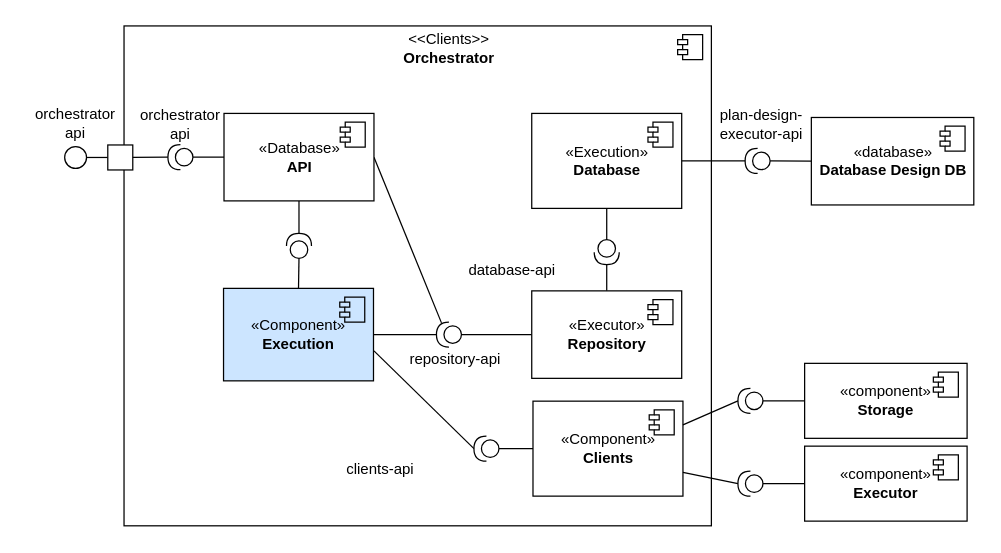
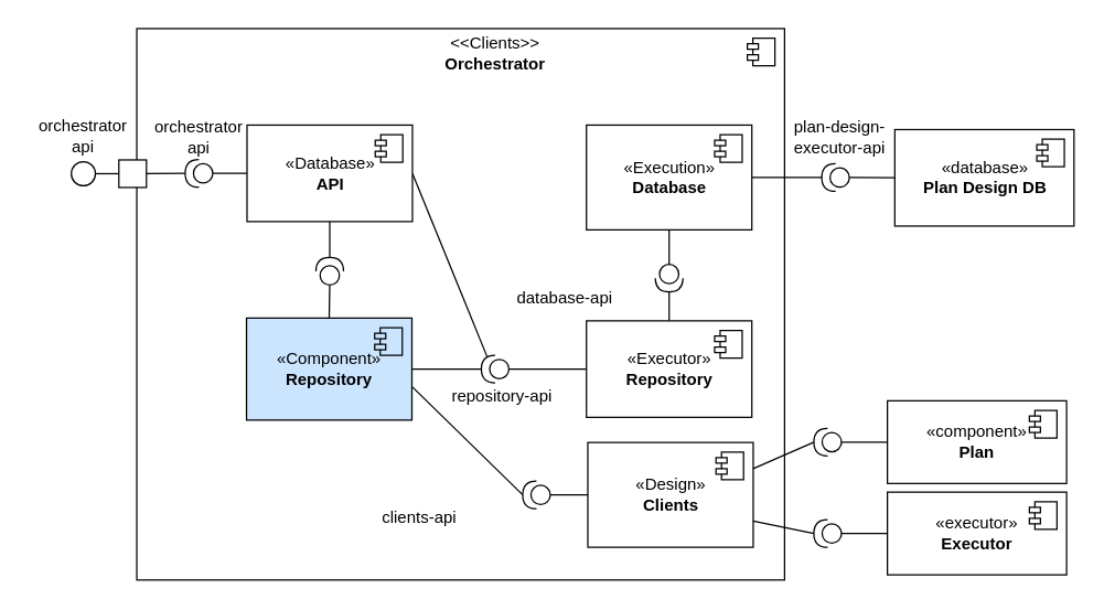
- <mxCell id="32" value="«database»&lt;br&gt;&lt;b&gt;Database Design DB&lt;/b&gt;" style="html=1;dropTarget=0;" parent="1" vertex="1"><mxGeometry x="648.74" y="93.25" width="130" height="70" as="geometry" /></mxCell>
+ <mxCell id="32" value="«database»&lt;br&gt;&lt;b&gt;Plan Design DB&lt;/b&gt;" style="html=1;dropTarget=0;" parent="1" vertex="1"><mxGeometry x="648.74" y="93.25" width="130" height="70" as="geometry" /></mxCell>
- <mxCell id="11" value="«Component»&lt;br&gt;&lt;b&gt;Execution&lt;/b&gt;" style="html=1;dropTarget=0;fillColor=#CCE5FF;" parent="1" vertex="1"><mxGeometry x="178.37" y="230" width="120" height="74" as="geometry" /></mxCell>
+ <mxCell id="11" value="«Component»&lt;br&gt;&lt;b&gt;Repository&lt;/b&gt;" style="html=1;dropTarget=0;fillColor=#CCE5FF;" parent="1" vertex="1"><mxGeometry x="178.37" y="230" width="120" height="74" as="geometry" /></mxCell>
- <mxCell id="37" value="«component»&lt;br&gt;&lt;b&gt;Storage&lt;/b&gt;" style="html=1;dropTarget=0;" parent="1" vertex="1"><mxGeometry x="643.37" y="290" width="130" height="60" as="geometry" /></mxCell>
+ <mxCell id="37" value="«component»&lt;br&gt;&lt;b&gt;Plan&lt;/b&gt;" style="html=1;dropTarget=0;" parent="1" vertex="1"><mxGeometry x="643.37" y="290" width="130" height="60" as="geometry" /></mxCell>
- <mxCell id="7" value="«Component»&lt;br&gt;&lt;b&gt;Clients&lt;/b&gt;" style="html=1;dropTarget=0;" parent="1" vertex="1"><mxGeometry x="426" y="320.25" width="120" height="76" as="geometry" /></mxCell>
+ <mxCell id="7" value="«Design»&lt;br&gt;&lt;b&gt;Clients&lt;/b&gt;" style="html=1;dropTarget=0;" parent="1" vertex="1"><mxGeometry x="426" y="320.25" width="120" height="76" as="geometry" /></mxCell>
- <mxCell id="42" value="«component»&lt;br&gt;&lt;b&gt;Executor&lt;/b&gt;" style="html=1;dropTarget=0;" parent="1" vertex="1"><mxGeometry x="643.37" y="356.25" width="130" height="60" as="geometry" /></mxCell>
+ <mxCell id="42" value="«executor»&lt;br&gt;&lt;b&gt;Executor&lt;/b&gt;" style="html=1;dropTarget=0;" parent="1" vertex="1"><mxGeometry x="643.37" y="356.25" width="130" height="60" as="geometry" /></mxCell>
